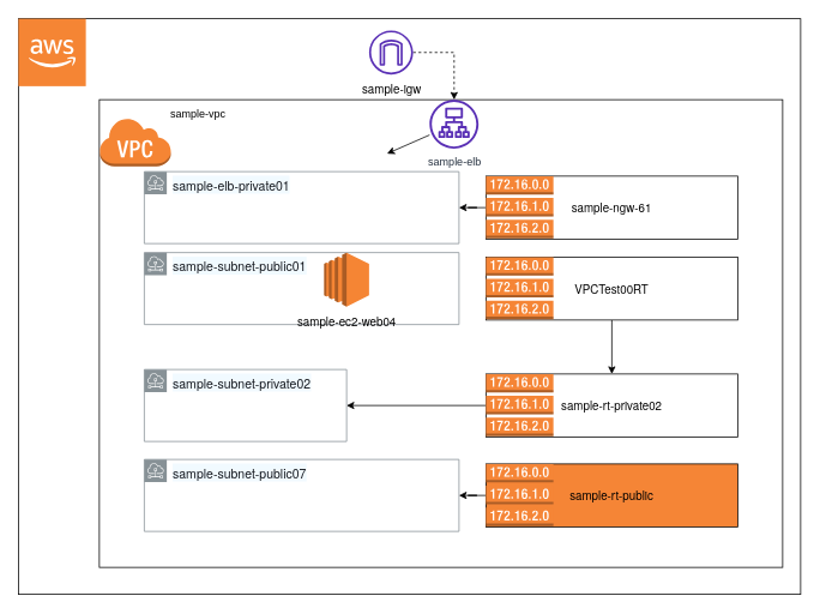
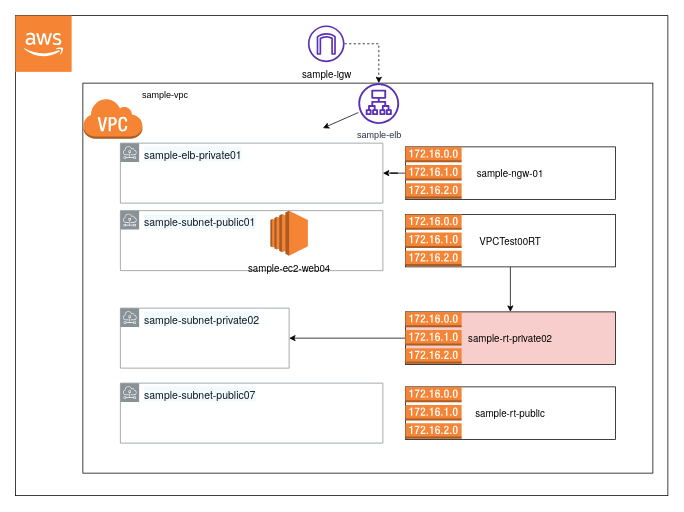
- <mxCell id="21" value="&lt;p class=&quot;p1&quot; style=&quot;margin: 0px ; font-stretch: normal ; font-size: 13px ; line-height: normal ; font-family: &amp;#34;helvetica neue&amp;#34;&quot;&gt;sample-ngw-61&lt;/p&gt;" style="rounded=0;whiteSpace=wrap;html=1;" vertex="1" parent="1"><mxGeometry x="540" y="195" width="280" height="70" as="geometry" /></mxCell>
+ <mxCell id="21" value="&lt;p class=&quot;p1&quot; style=&quot;margin: 0px ; font-stretch: normal ; font-size: 13px ; line-height: normal ; font-family: &amp;#34;helvetica neue&amp;#34;&quot;&gt;sample-ngw-01&lt;/p&gt;" style="rounded=0;whiteSpace=wrap;html=1;" vertex="1" parent="1"><mxGeometry x="540" y="195" width="280" height="70" as="geometry" /></mxCell>
- <mxCell id="12" value="&lt;p class=&quot;p1&quot; style=&quot;margin: 0px ; font-stretch: normal ; font-size: 13px ; line-height: normal ; font-family: &amp;#34;helvetica neue&amp;#34;&quot;&gt;sample-rt-private02&lt;/p&gt;" style="rounded=0;whiteSpace=wrap;html=1;" vertex="1" parent="1"><mxGeometry x="540" y="415" width="280" height="70" as="geometry" /></mxCell>
+ <mxCell id="12" value="&lt;p class=&quot;p1&quot; style=&quot;margin: 0px ; font-stretch: normal ; font-size: 13px ; line-height: normal ; font-family: &amp;#34;helvetica neue&amp;#34;&quot;&gt;sample-rt-private02&lt;/p&gt;" style="rounded=0;whiteSpace=wrap;html=1;fillColor=#f8cecc;" vertex="1" parent="1"><mxGeometry x="540" y="415" width="280" height="70" as="geometry" /></mxCell>
- <mxCell id="14" value="" style="edgeStyle=orthogonalEdgeStyle;rounded=0;orthogonalLoop=1;jettySize=auto;html=1;" edge="1" parent="1" source="15" target="10"><mxGeometry relative="1" as="geometry" /></mxCell>
- <mxCell id="15" value="&lt;p class=&quot;p1&quot; style=&quot;margin: 0px ; font-stretch: normal ; font-size: 13px ; line-height: normal ; font-family: &amp;#34;helvetica neue&amp;#34;&quot;&gt;sample-rt-public&lt;/p&gt;" style="rounded=0;whiteSpace=wrap;html=1;fillColor=#f58536;" vertex="1" parent="1"><mxGeometry x="540" y="515" width="280" height="70" as="geometry" /></mxCell>
+ <mxCell id="15" value="&lt;p class=&quot;p1&quot; style=&quot;margin: 0px ; font-stretch: normal ; font-size: 13px ; line-height: normal ; font-family: &amp;#34;helvetica neue&amp;#34;&quot;&gt;sample-rt-public&lt;/p&gt;" style="rounded=0;whiteSpace=wrap;html=1;" vertex="1" parent="1"><mxGeometry x="540" y="515" width="280" height="70" as="geometry" /></mxCell>
